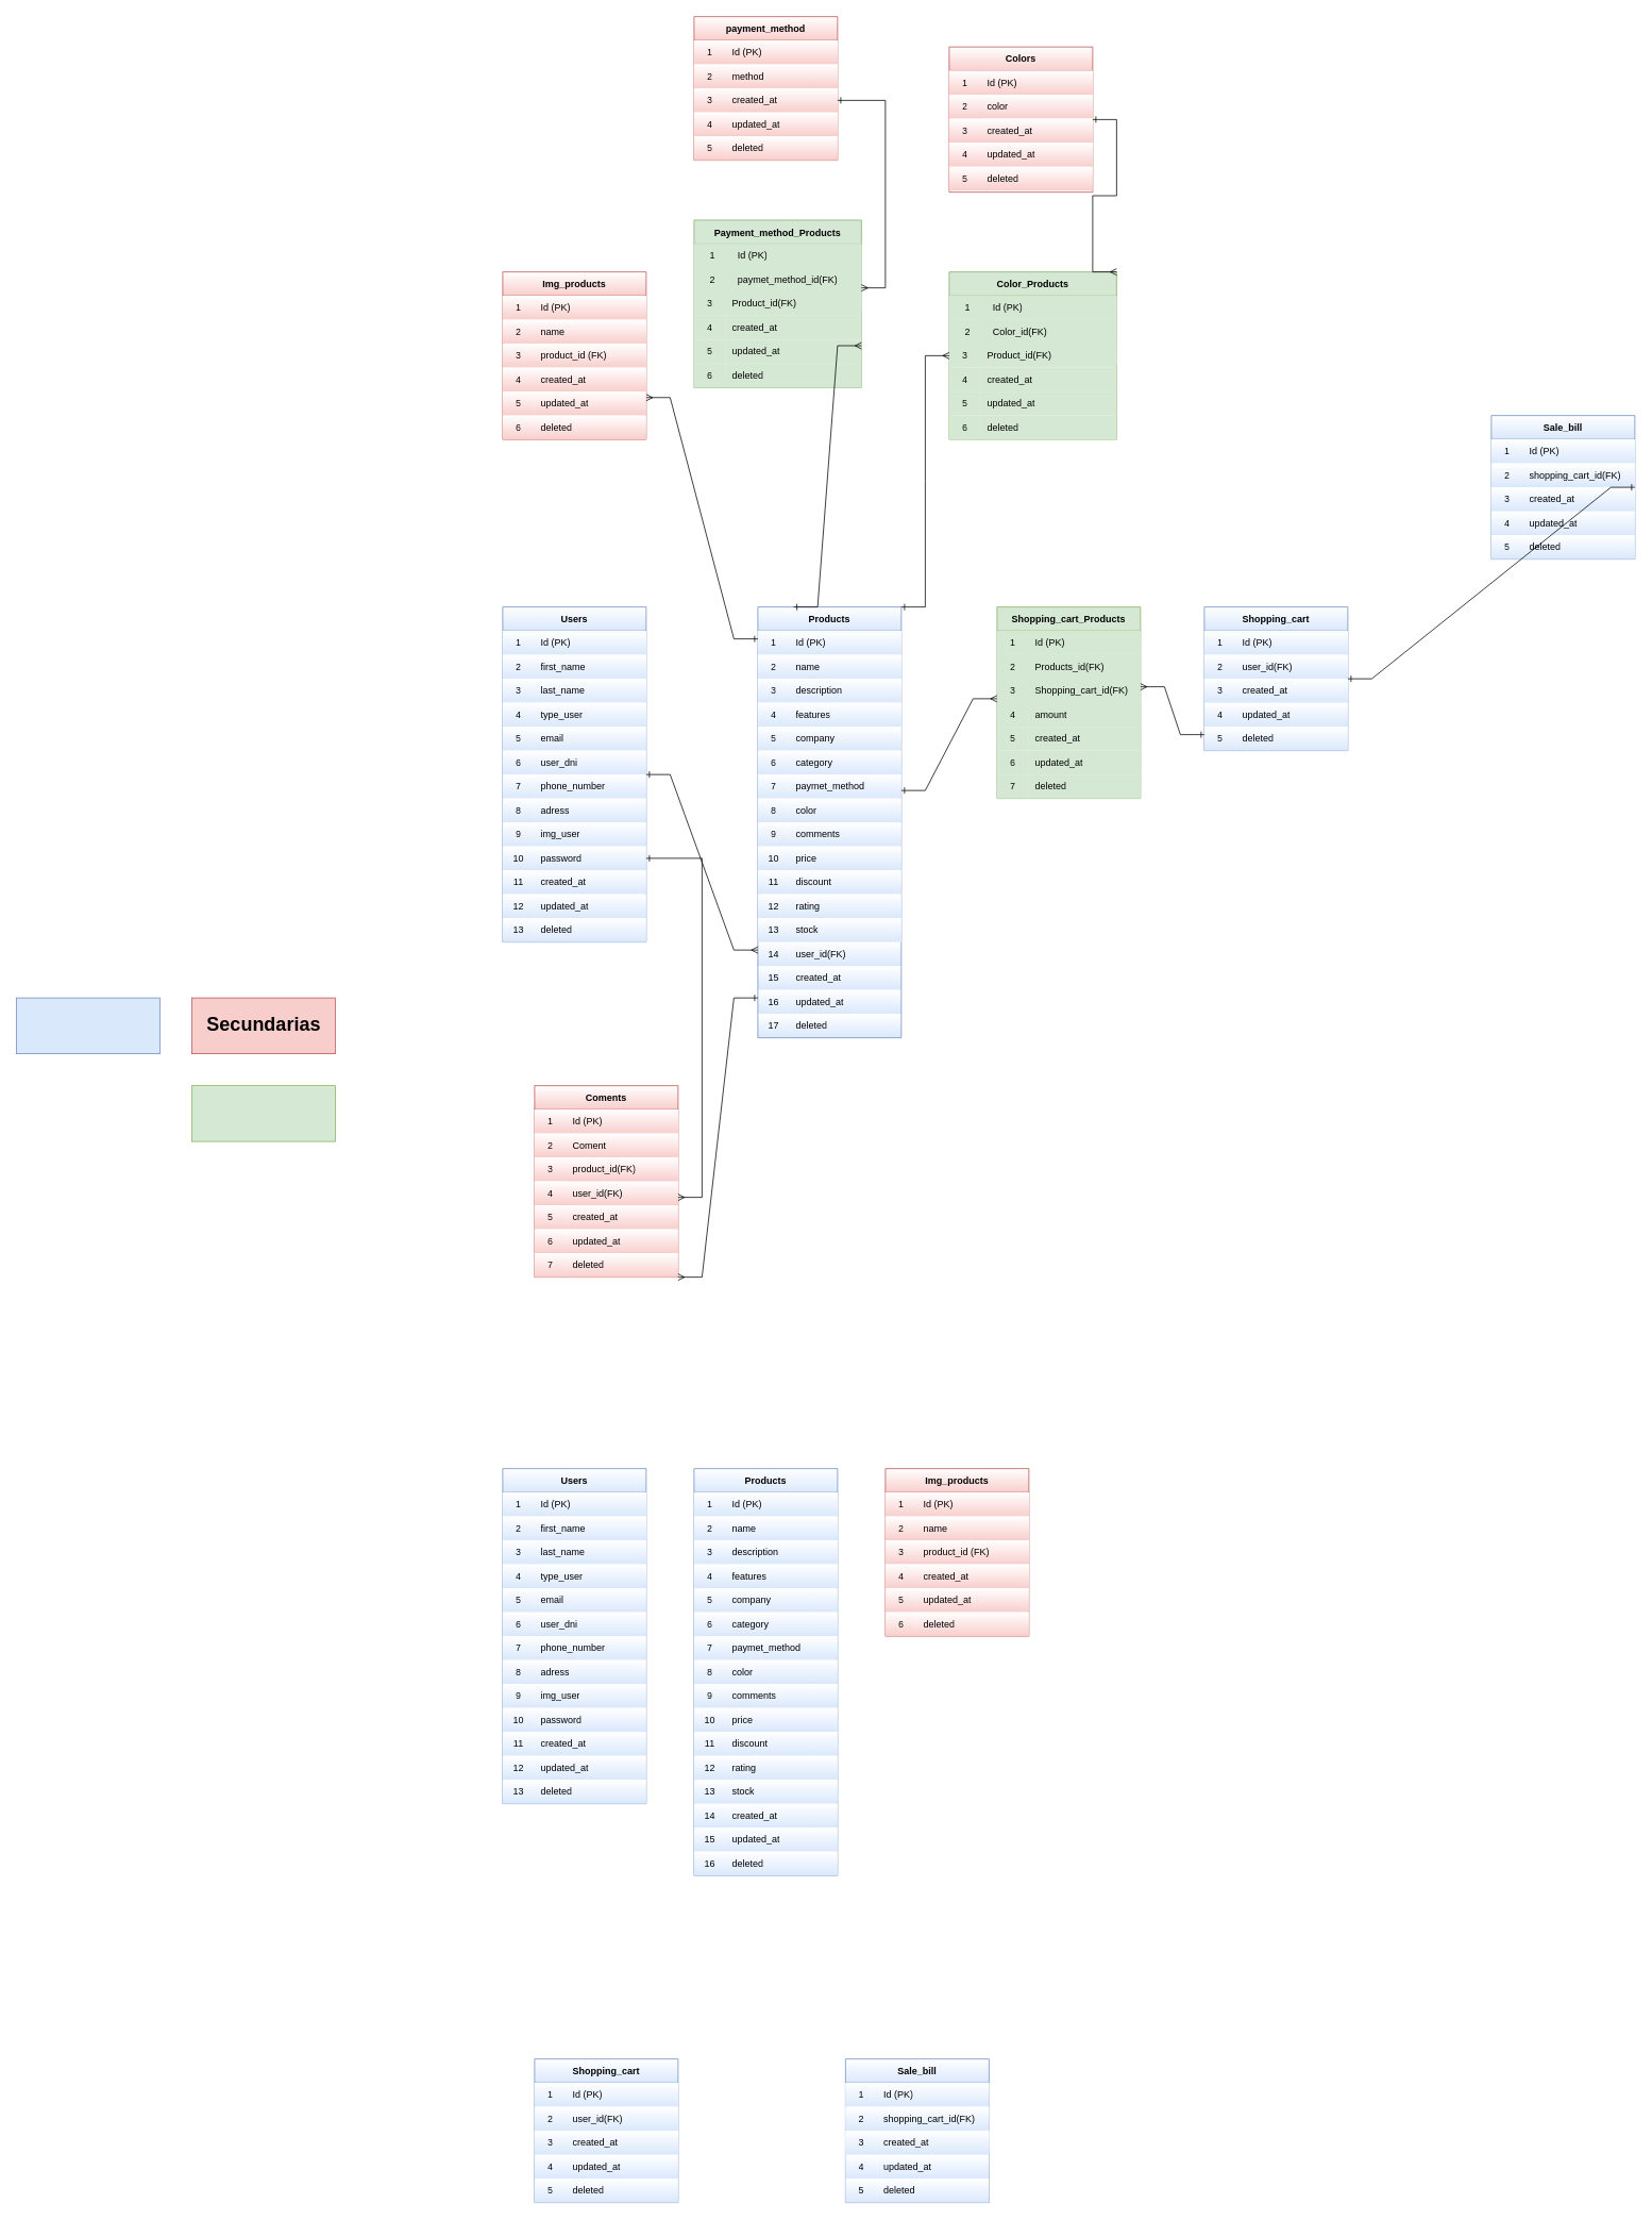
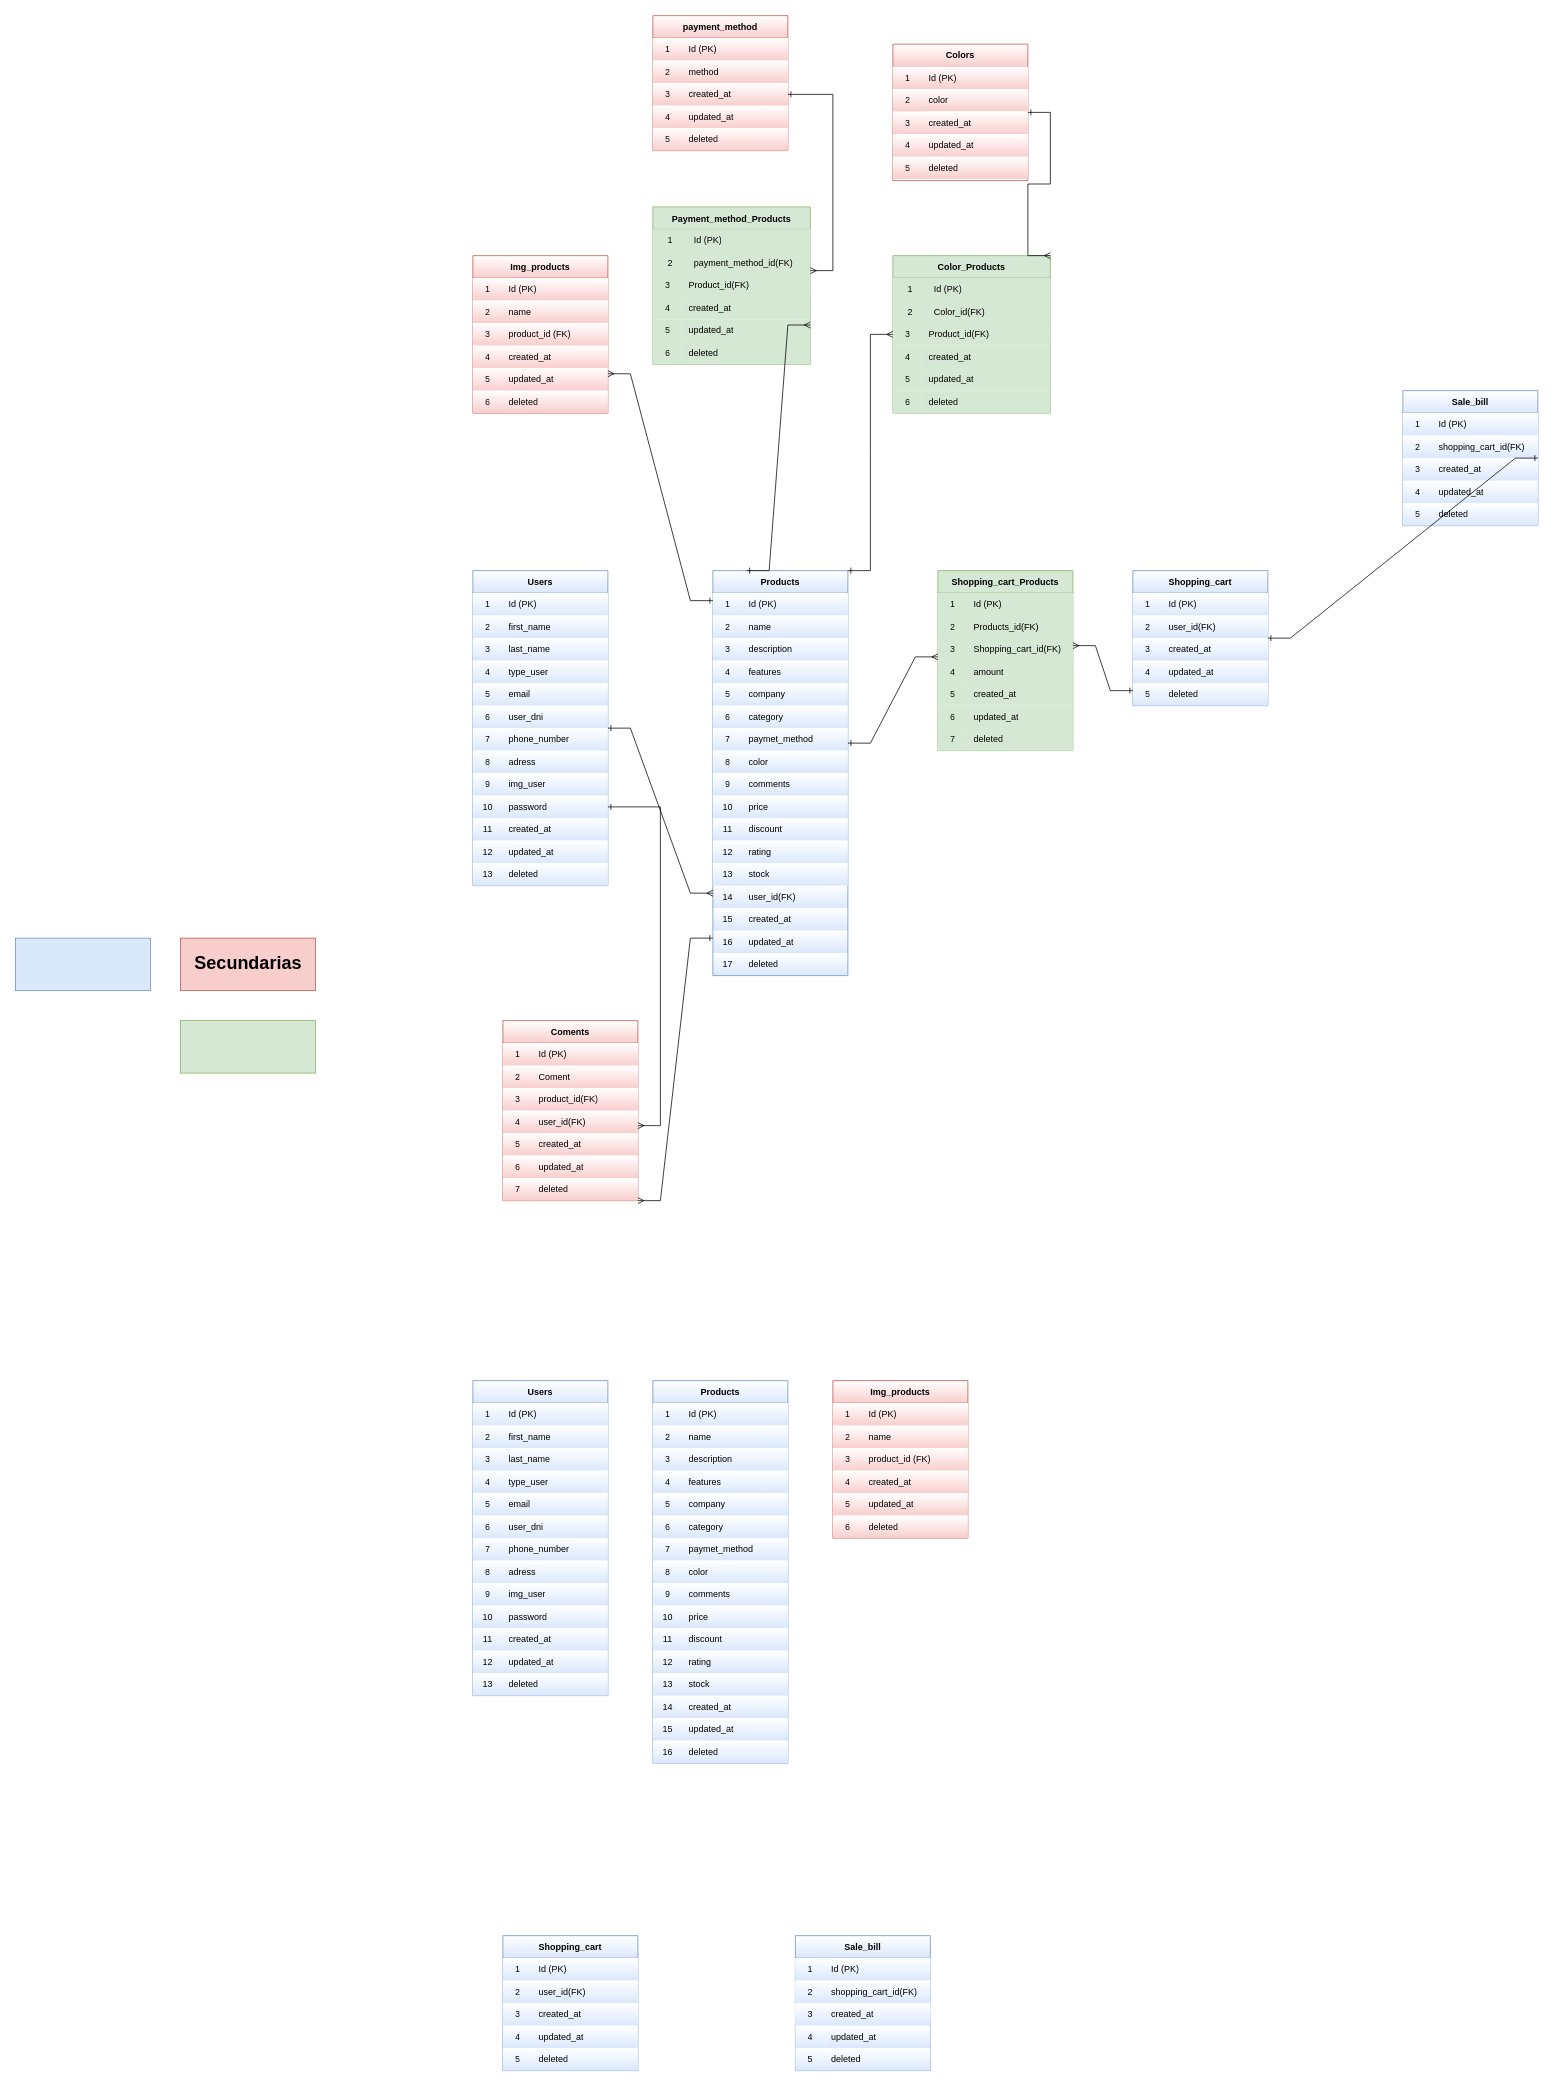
- <mxCell id="289" value="&lt;span style=&quot;text-align: center&quot;&gt;paymet_method_id&lt;/span&gt;(FK)" style="shape=partialRectangle;html=1;whiteSpace=wrap;connectable=0;fillColor=#d5e8d4;top=0;left=0;bottom=0;right=0;align=left;spacingLeft=6;overflow=hidden;strokeColor=#82b366;gradientDirection=north;" vertex="1" parent="287"><mxGeometry x="47" width="163" height="30" as="geometry"><mxRectangle width="163" height="30" as="alternateBounds" /></mxGeometry></mxCell>
+ <mxCell id="289" value="&lt;span style=&quot;text-align: center&quot;&gt;payment_method_id&lt;/span&gt;(FK)" style="shape=partialRectangle;html=1;whiteSpace=wrap;connectable=0;fillColor=#d5e8d4;top=0;left=0;bottom=0;right=0;align=left;spacingLeft=6;overflow=hidden;strokeColor=#82b366;gradientDirection=north;" vertex="1" parent="287"><mxGeometry x="47" width="163" height="30" as="geometry"><mxRectangle width="163" height="30" as="alternateBounds" /></mxGeometry></mxCell>
